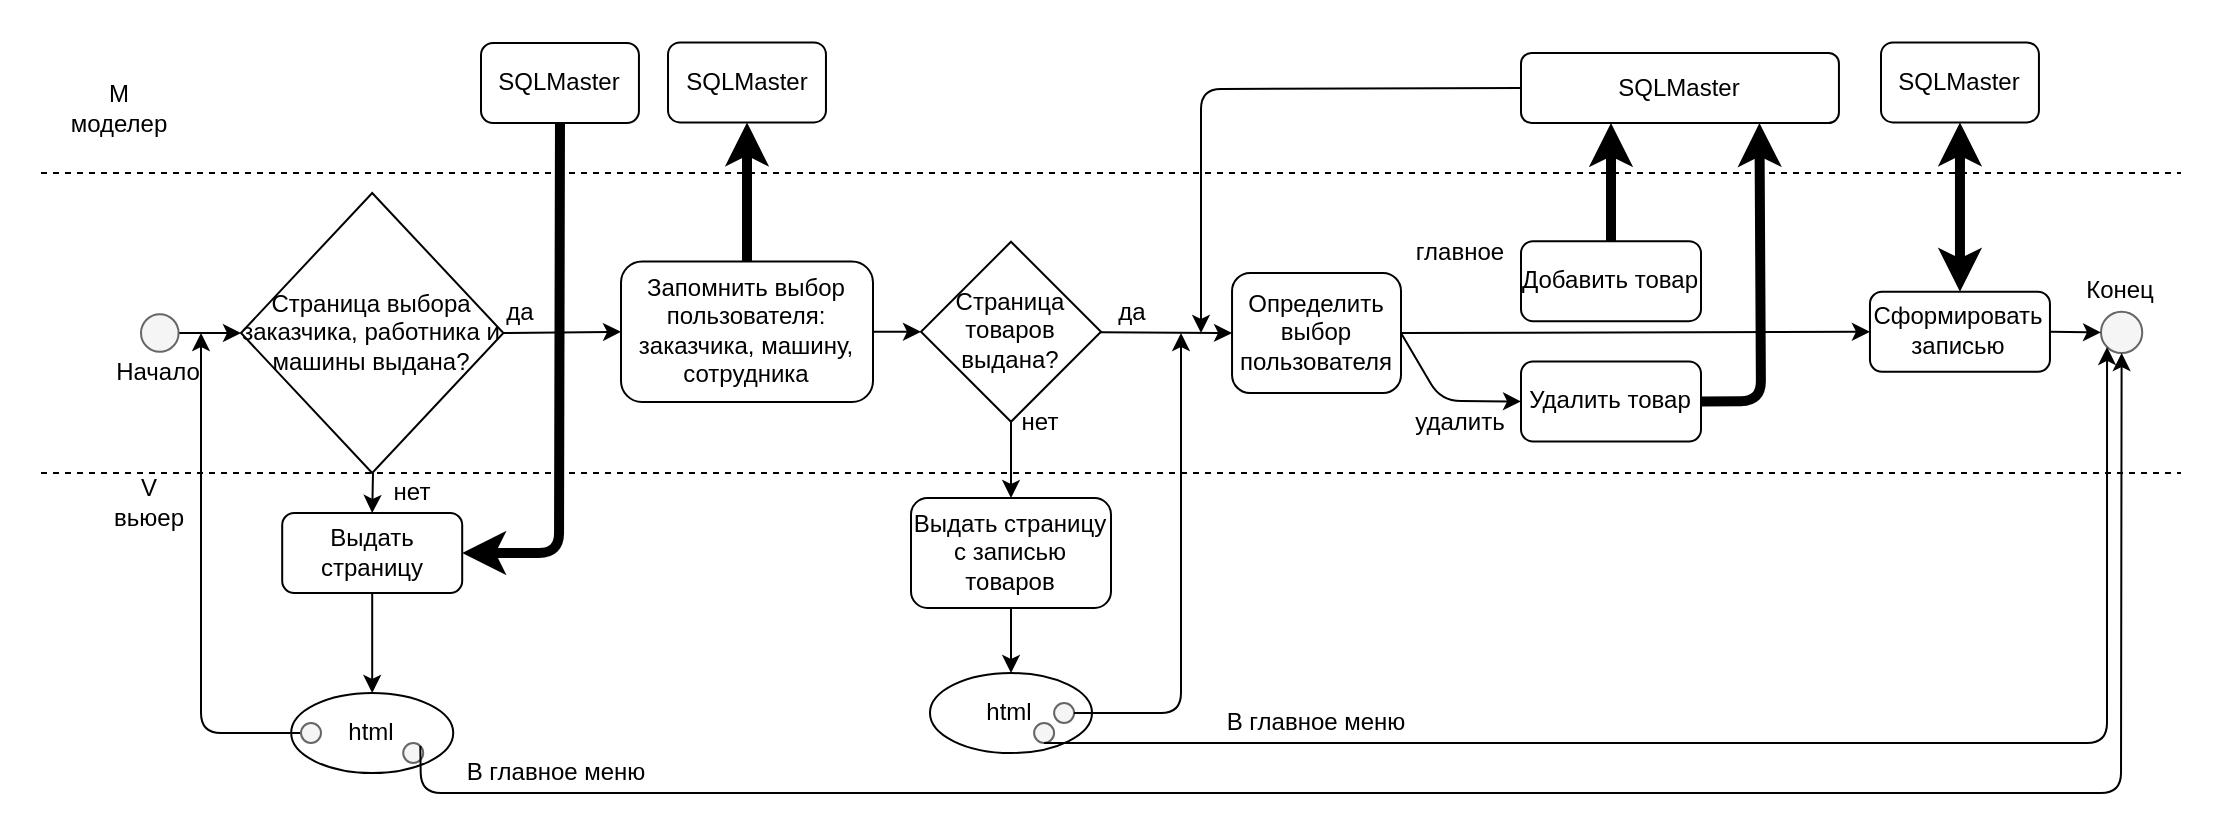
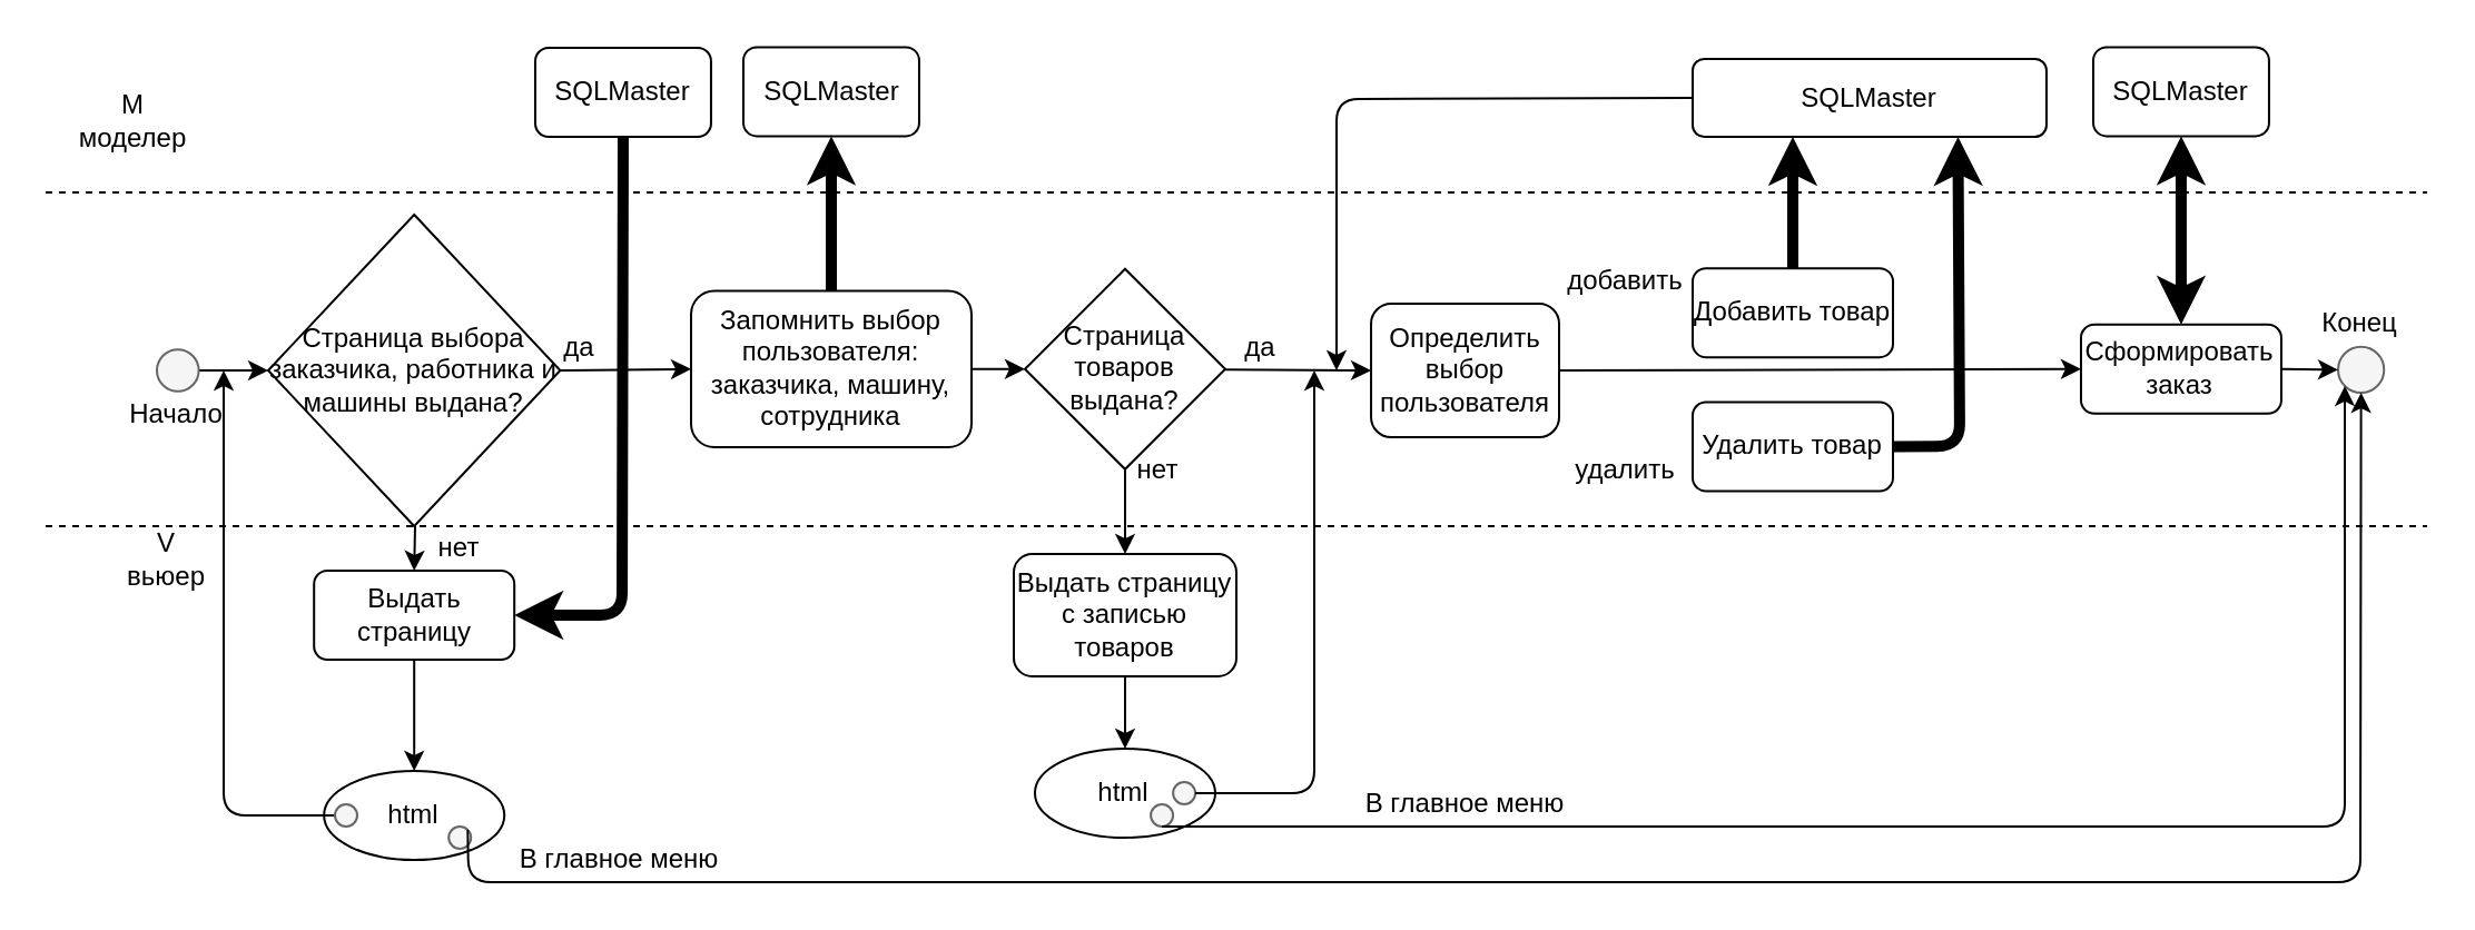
- <mxCell id="43" value="главное" style="text;html=1;strokeColor=none;fillColor=none;align=center;verticalAlign=middle;whiteSpace=wrap;rounded=0;" parent="1" vertex="1"><mxGeometry x="700" y="116" width="60" height="20" as="geometry" /></mxCell>
+ <mxCell id="43" value="добавить" style="text;html=1;strokeColor=none;fillColor=none;align=center;verticalAlign=middle;whiteSpace=wrap;rounded=0;" parent="1" vertex="1"><mxGeometry x="700" y="116" width="60" height="20" as="geometry" /></mxCell>
- <mxCell id="19" value="Сформировать записью" style="rounded=1;whiteSpace=wrap;html=1;" parent="1" vertex="1"><mxGeometry x="934.48" y="145.38" width="90" height="40" as="geometry" /></mxCell>
+ <mxCell id="19" value="Сформировать заказ" style="rounded=1;whiteSpace=wrap;html=1;" parent="1" vertex="1"><mxGeometry x="934.48" y="145.38" width="90" height="40" as="geometry" /></mxCell>
- <mxCell id="44" value="" style="endArrow=classic;html=1;strokeWidth=1;exitX=1;exitY=0.5;exitDx=0;exitDy=0;entryX=0;entryY=0.5;entryDx=0;entryDy=0;" parent="1" source="11" target="42" edge="1"><mxGeometry width="50" height="50" relative="1" as="geometry"><mxPoint x="670" y="256" as="sourcePoint" /><mxPoint x="720" y="206" as="targetPoint" /><Array as="points"><mxPoint x="720" y="200" /></Array></mxGeometry></mxCell>
